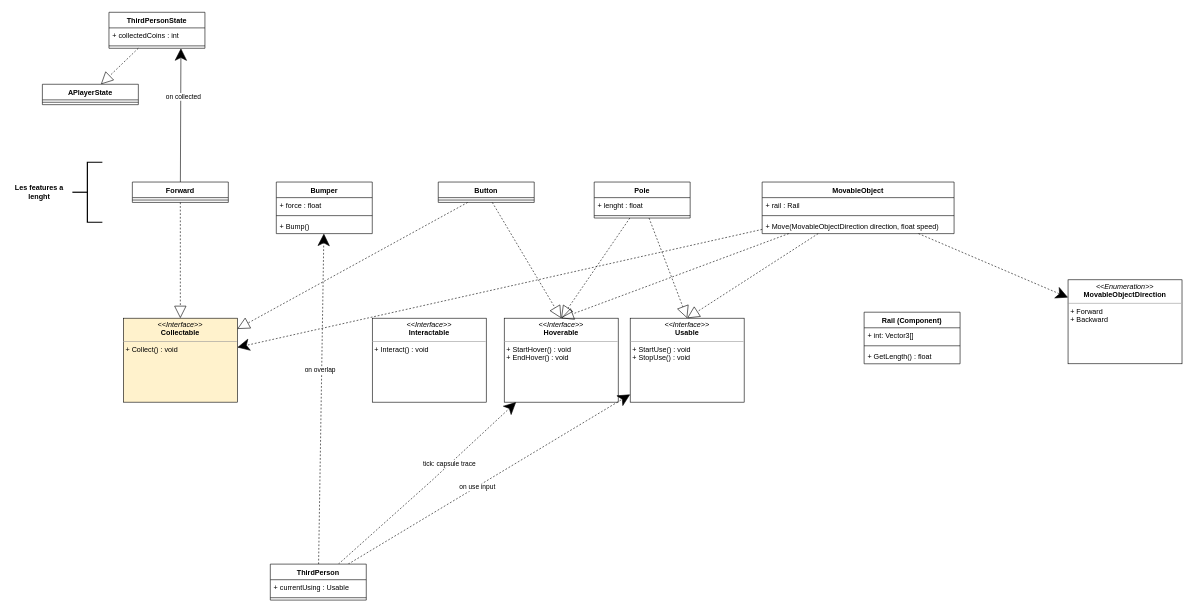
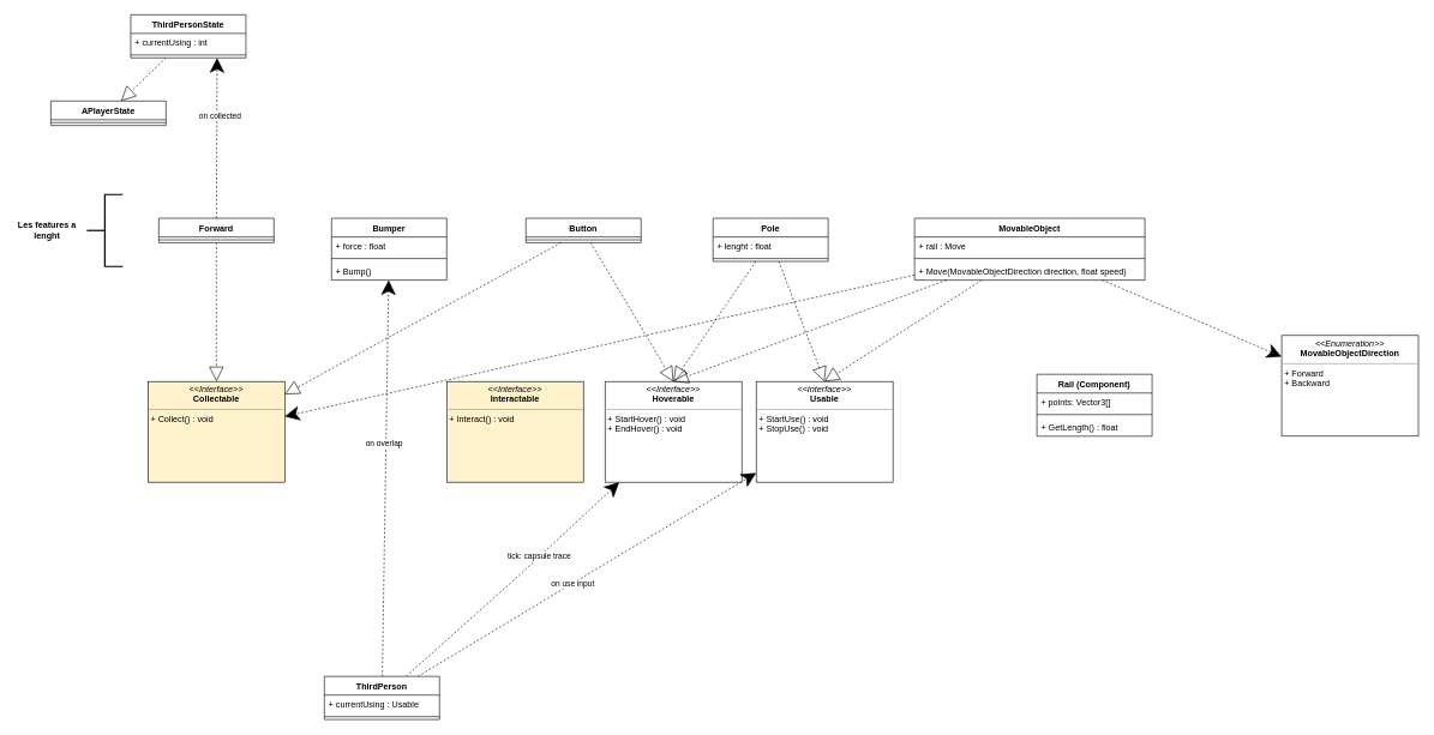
- <mxCell id="51" value="+ collectedCoins : int" style="text;strokeColor=none;fillColor=none;align=left;verticalAlign=top;spacingLeft=4;spacingRight=4;overflow=hidden;rotatable=0;points=[[0,0.5],[1,0.5]];portConstraint=eastwest;" vertex="1" parent="50"><mxGeometry y="26" width="160" height="26" as="geometry" /></mxCell>
+ <mxCell id="51" value="+ currentUsing : int" style="text;strokeColor=none;fillColor=none;align=left;verticalAlign=top;spacingLeft=4;spacingRight=4;overflow=hidden;rotatable=0;points=[[0,0.5],[1,0.5]];portConstraint=eastwest;" vertex="1" parent="50"><mxGeometry y="26" width="160" height="26" as="geometry" /></mxCell>
- <mxCell id="41" style="edgeStyle=none;rounded=0;orthogonalLoop=1;jettySize=auto;html=1;entryX=0.75;entryY=1;entryDx=0;entryDy=0;dashed=0;endArrow=classic;endFill=1;endSize=18;strokeWidth=1;" edge="1" parent="1" source="43" target="50"><mxGeometry relative="1" as="geometry" /></mxCell>
+ <mxCell id="41" style="edgeStyle=none;rounded=0;orthogonalLoop=1;jettySize=auto;html=1;entryX=0.75;entryY=1;entryDx=0;entryDy=0;dashed=1;endArrow=classic;endFill=1;endSize=18;strokeWidth=1;" edge="1" parent="1" source="43" target="50"><mxGeometry relative="1" as="geometry" /></mxCell>
- <mxCell id="31" value="+ rail : Rail" style="text;strokeColor=none;fillColor=none;align=left;verticalAlign=top;spacingLeft=4;spacingRight=4;overflow=hidden;rotatable=0;points=[[0,0.5],[1,0.5]];portConstraint=eastwest;" vertex="1" parent="30"><mxGeometry y="26" width="320" height="26" as="geometry" /></mxCell>
+ <mxCell id="31" value="+ rail : Move" style="text;strokeColor=none;fillColor=none;align=left;verticalAlign=top;spacingLeft=4;spacingRight=4;overflow=hidden;rotatable=0;points=[[0,0.5],[1,0.5]];portConstraint=eastwest;" vertex="1" parent="30"><mxGeometry y="26" width="320" height="26" as="geometry" /></mxCell>
- <mxCell id="14" value="+ int: Vector3[]" style="text;strokeColor=none;fillColor=none;align=left;verticalAlign=top;spacingLeft=4;spacingRight=4;overflow=hidden;rotatable=0;points=[[0,0.5],[1,0.5]];portConstraint=eastwest;" vertex="1" parent="13"><mxGeometry y="26" width="160" height="26" as="geometry" /></mxCell>
+ <mxCell id="14" value="+ points: Vector3[]" style="text;strokeColor=none;fillColor=none;align=left;verticalAlign=top;spacingLeft=4;spacingRight=4;overflow=hidden;rotatable=0;points=[[0,0.5],[1,0.5]];portConstraint=eastwest;" vertex="1" parent="13"><mxGeometry y="26" width="160" height="26" as="geometry" /></mxCell>
- <mxCell id="12" value="&lt;p style=&quot;margin: 0px ; margin-top: 4px ; text-align: center&quot;&gt;&lt;i&gt;&amp;lt;&amp;lt;Interface&amp;gt;&amp;gt;&lt;/i&gt;&lt;br&gt;&lt;b&gt;Interactable&lt;/b&gt;&lt;/p&gt;&lt;hr size=&quot;1&quot;&gt;&lt;p style=&quot;margin: 0px ; margin-left: 4px&quot;&gt;+ Interact() : void&lt;/p&gt;" style="verticalAlign=top;align=left;overflow=fill;fontSize=12;fontFamily=Helvetica;html=1;" vertex="1" parent="1"><mxGeometry x="620" y="530" width="190" height="140" as="geometry" /></mxCell>
+ <mxCell id="12" value="&lt;p style=&quot;margin: 0px ; margin-top: 4px ; text-align: center&quot;&gt;&lt;i&gt;&amp;lt;&amp;lt;Interface&amp;gt;&amp;gt;&lt;/i&gt;&lt;br&gt;&lt;b&gt;Interactable&lt;/b&gt;&lt;/p&gt;&lt;hr size=&quot;1&quot;&gt;&lt;p style=&quot;margin: 0px ; margin-left: 4px&quot;&gt;+ Interact() : void&lt;/p&gt;" style="verticalAlign=top;align=left;overflow=fill;fontSize=12;fontFamily=Helvetica;html=1;fillColor=#fff2cc;" vertex="1" parent="1"><mxGeometry x="620" y="530" width="190" height="140" as="geometry" /></mxCell>
